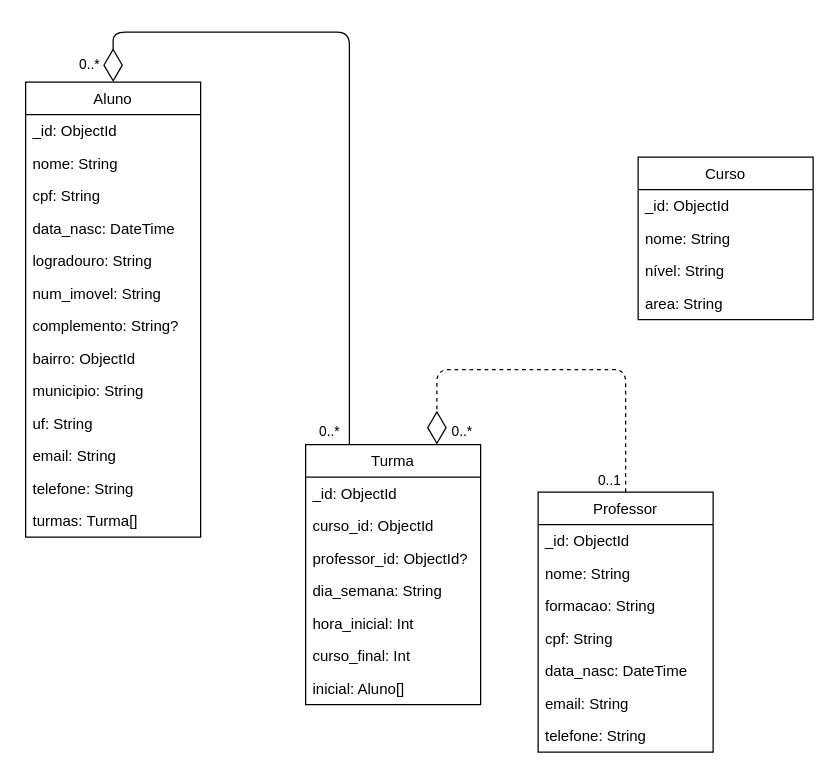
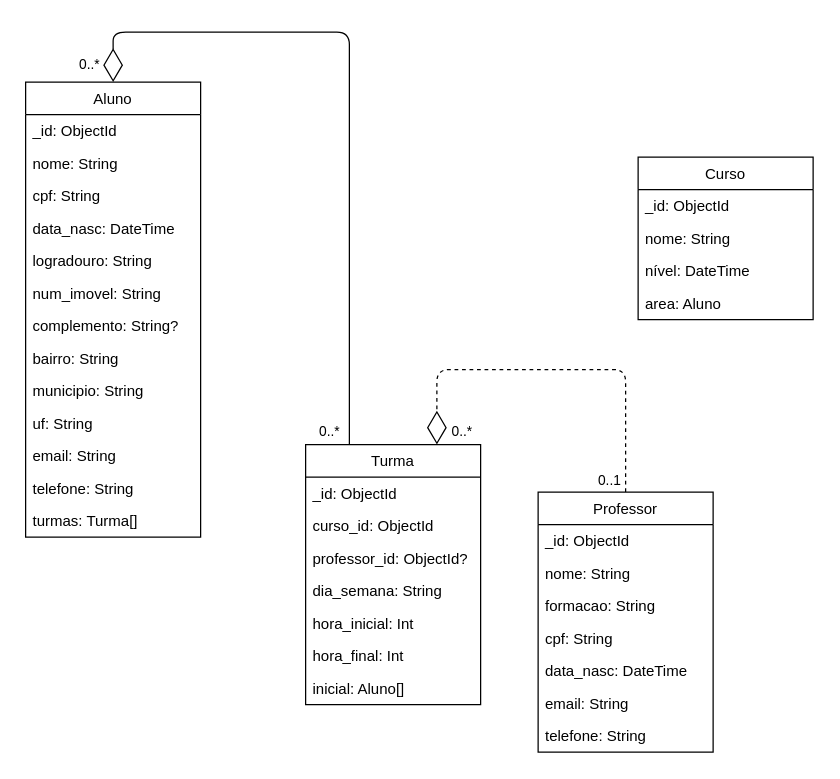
- <mxCell id="19" value="nível: String" style="text;strokeColor=none;fillColor=none;align=left;verticalAlign=top;spacingLeft=4;spacingRight=4;overflow=hidden;rotatable=0;points=[[0,0.5],[1,0.5]];portConstraint=eastwest;" parent="16" vertex="1"><mxGeometry y="78" width="140" height="26" as="geometry" /></mxCell>
+ <mxCell id="19" value="nível: DateTime" style="text;strokeColor=none;fillColor=none;align=left;verticalAlign=top;spacingLeft=4;spacingRight=4;overflow=hidden;rotatable=0;points=[[0,0.5],[1,0.5]];portConstraint=eastwest;" parent="16" vertex="1"><mxGeometry y="78" width="140" height="26" as="geometry" /></mxCell>
- <mxCell id="20" value="area: String" style="text;strokeColor=none;fillColor=none;align=left;verticalAlign=top;spacingLeft=4;spacingRight=4;overflow=hidden;rotatable=0;points=[[0,0.5],[1,0.5]];portConstraint=eastwest;" parent="16" vertex="1"><mxGeometry y="104" width="140" height="26" as="geometry" /></mxCell>
+ <mxCell id="20" value="area: Aluno" style="text;strokeColor=none;fillColor=none;align=left;verticalAlign=top;spacingLeft=4;spacingRight=4;overflow=hidden;rotatable=0;points=[[0,0.5],[1,0.5]];portConstraint=eastwest;" parent="16" vertex="1"><mxGeometry y="104" width="140" height="26" as="geometry" /></mxCell>
- <mxCell id="10" value="bairro: ObjectId" style="text;strokeColor=none;fillColor=none;align=left;verticalAlign=top;spacingLeft=4;spacingRight=4;overflow=hidden;rotatable=0;points=[[0,0.5],[1,0.5]];portConstraint=eastwest;" parent="2" vertex="1"><mxGeometry y="208" width="140" height="26" as="geometry" /></mxCell>
+ <mxCell id="10" value="bairro: String" style="text;strokeColor=none;fillColor=none;align=left;verticalAlign=top;spacingLeft=4;spacingRight=4;overflow=hidden;rotatable=0;points=[[0,0.5],[1,0.5]];portConstraint=eastwest;" parent="2" vertex="1"><mxGeometry y="208" width="140" height="26" as="geometry" /></mxCell>
- <mxCell id="27" value="curso_final: Int" style="text;strokeColor=none;fillColor=none;align=left;verticalAlign=top;spacingLeft=4;spacingRight=4;overflow=hidden;rotatable=0;points=[[0,0.5],[1,0.5]];portConstraint=eastwest;" vertex="1" parent="21"><mxGeometry y="156" width="140" height="26" as="geometry" /></mxCell>
+ <mxCell id="27" value="hora_final: Int" style="text;strokeColor=none;fillColor=none;align=left;verticalAlign=top;spacingLeft=4;spacingRight=4;overflow=hidden;rotatable=0;points=[[0,0.5],[1,0.5]];portConstraint=eastwest;" vertex="1" parent="21"><mxGeometry y="156" width="140" height="26" as="geometry" /></mxCell>
